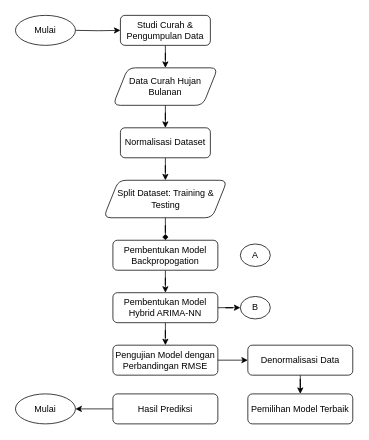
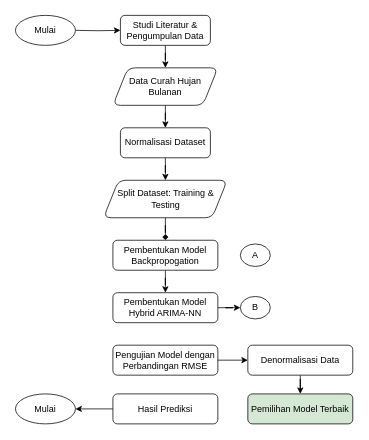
- <mxCell id="4" value="Studi Curah &amp;amp; Pengumpulan Data" style="rounded=1;whiteSpace=wrap;html=1;fontSize=12;glass=0;strokeWidth=1;shadow=0;" parent="1" vertex="1"><mxGeometry x="160" y="20" width="120" height="40" as="geometry" /></mxCell>
+ <mxCell id="4" value="Studi Literatur &amp;amp; Pengumpulan Data" style="rounded=1;whiteSpace=wrap;html=1;fontSize=12;glass=0;strokeWidth=1;shadow=0;" parent="1" vertex="1"><mxGeometry x="160" y="20" width="120" height="40" as="geometry" /></mxCell>
- <mxCell id="13" value="" style="edgeStyle=orthogonalEdgeStyle;rounded=0;orthogonalLoop=1;jettySize=auto;html=1;" parent="1" source="15" target="17" edge="1"><mxGeometry relative="1" as="geometry" /></mxCell>
- <mxCell id="20" value="Pemilihan Model Terbaik" style="whiteSpace=wrap;html=1;rounded=1;glass=0;strokeWidth=1;shadow=0;" parent="1" vertex="1"><mxGeometry x="330" y="525" width="140" height="40" as="geometry" /></mxCell>
+ <mxCell id="20" value="Pemilihan Model Terbaik" style="whiteSpace=wrap;html=1;rounded=1;glass=0;strokeWidth=1;shadow=0;fillColor=#d5e8d4;" parent="1" vertex="1"><mxGeometry x="330" y="525" width="140" height="40" as="geometry" /></mxCell>
